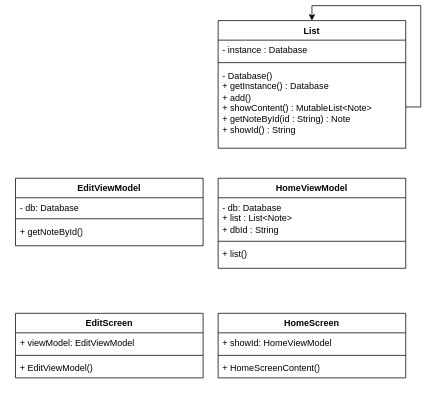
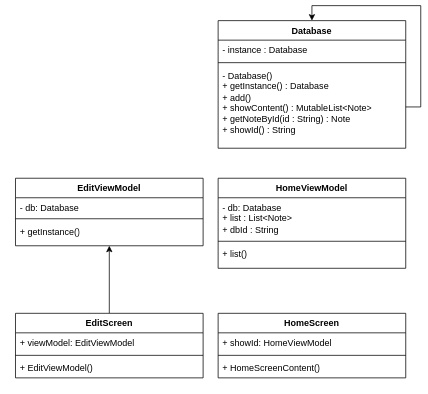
- <mxCell id="2" value="List" style="swimlane;fontStyle=1;align=center;verticalAlign=top;childLayout=stackLayout;horizontal=1;startSize=26;horizontalStack=0;resizeParent=1;resizeParentMax=0;resizeLast=0;collapsible=1;marginBottom=0;whiteSpace=wrap;html=1;" vertex="1" parent="1"><mxGeometry x="290" y="20" width="250" height="170" as="geometry" /></mxCell>
+ <mxCell id="2" value="Database" style="swimlane;fontStyle=1;align=center;verticalAlign=top;childLayout=stackLayout;horizontal=1;startSize=26;horizontalStack=0;resizeParent=1;resizeParentMax=0;resizeLast=0;collapsible=1;marginBottom=0;whiteSpace=wrap;html=1;" vertex="1" parent="1"><mxGeometry x="290" y="20" width="250" height="170" as="geometry" /></mxCell>
- <mxCell id="18" value="+ getNoteById()" style="text;strokeColor=none;fillColor=none;align=left;verticalAlign=top;spacingLeft=4;spacingRight=4;overflow=hidden;rotatable=0;points=[[0,0.5],[1,0.5]];portConstraint=eastwest;whiteSpace=wrap;html=1;" vertex="1" parent="15"><mxGeometry y="58" width="250" height="32" as="geometry" /></mxCell>
+ <mxCell id="18" value="+ getInstance()" style="text;strokeColor=none;fillColor=none;align=left;verticalAlign=top;spacingLeft=4;spacingRight=4;overflow=hidden;rotatable=0;points=[[0,0.5],[1,0.5]];portConstraint=eastwest;whiteSpace=wrap;html=1;" vertex="1" parent="15"><mxGeometry y="58" width="250" height="32" as="geometry" /></mxCell>
+ <mxCell id="19" style="edgeStyle=orthogonalEdgeStyle;rounded=0;orthogonalLoop=1;jettySize=auto;html=1;" edge="1" parent="1" source="20" target="15"><mxGeometry relative="1" as="geometry" /></mxCell>
